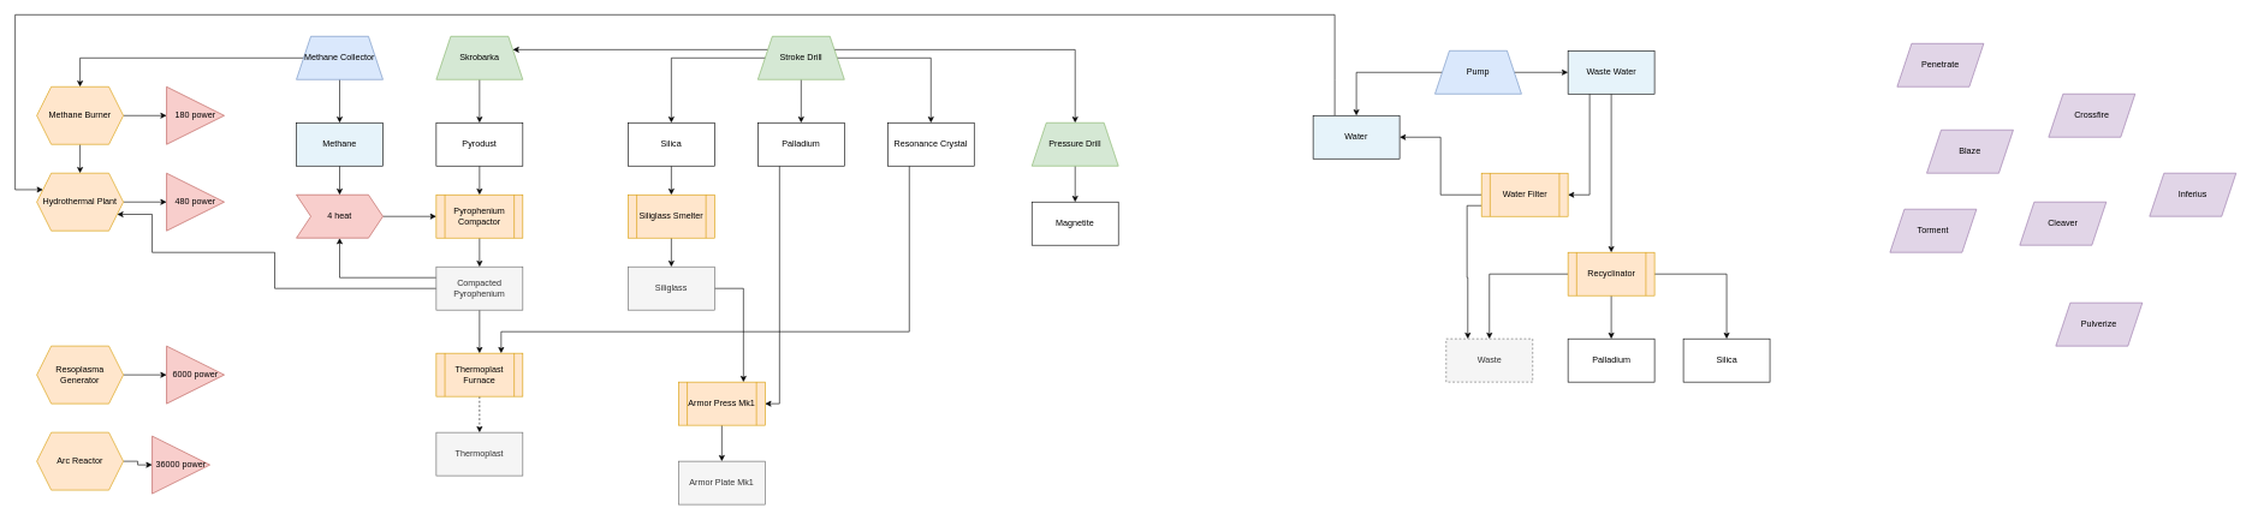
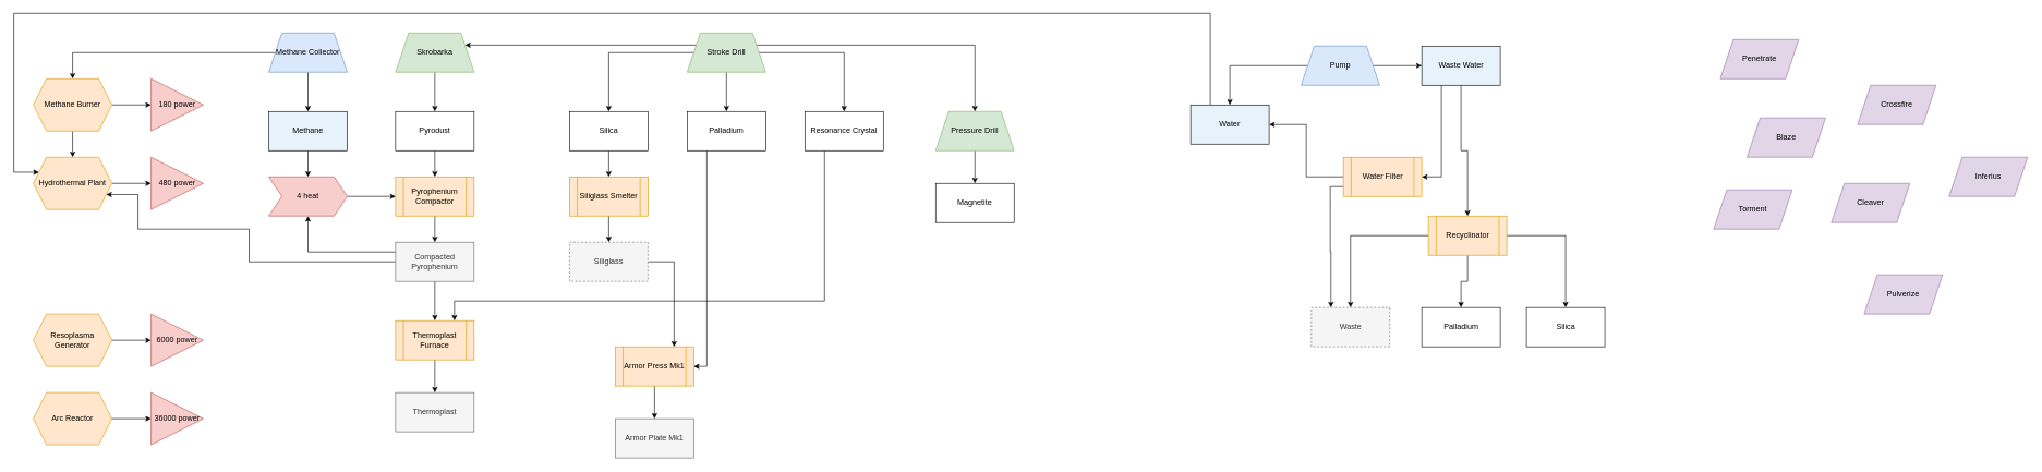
- <mxCell id="38" value="Recyclinator" style="shape=process;whiteSpace=wrap;html=1;backgroundOutline=1;fillColor=#ffe6cc;strokeColor=#d79b00;" parent="1" vertex="1"><mxGeometry x="2173.5" y="350" width="120" height="60" as="geometry" /></mxCell>
+ <mxCell id="38" value="Recyclinator" style="shape=process;whiteSpace=wrap;html=1;backgroundOutline=1;fillColor=#ffe6cc;strokeColor=#d79b00;" parent="1" vertex="1"><mxGeometry x="2183.5" y="330" width="120" height="60" as="geometry" /></mxCell>
- <mxCell id="46" value="Siliglass" style="rounded=0;whiteSpace=wrap;html=1;fillColor=#f5f5f5;strokeColor=#666666;fontColor=#333333;" parent="1" vertex="1"><mxGeometry x="870" y="370" width="120" height="60" as="geometry" /></mxCell>
+ <mxCell id="46" value="Siliglass" style="rounded=0;whiteSpace=wrap;html=1;fillColor=#f5f5f5;strokeColor=#666666;fontColor=#333333;dashed=1;" parent="1" vertex="1"><mxGeometry x="870" y="370" width="120" height="60" as="geometry" /></mxCell>
- <mxCell id="72" value="" style="edgeStyle=orthogonalEdgeStyle;rounded=0;orthogonalLoop=1;jettySize=auto;html=1;dashed=1;" parent="1" source="73" target="74" edge="1"><mxGeometry relative="1" as="geometry" /></mxCell>
+ <mxCell id="72" value="" style="edgeStyle=orthogonalEdgeStyle;rounded=0;orthogonalLoop=1;jettySize=auto;html=1;" parent="1" source="73" target="74" edge="1"><mxGeometry relative="1" as="geometry" /></mxCell>
- <mxCell id="68" value="36000 power" style="triangle;whiteSpace=wrap;html=1;fillColor=#f8cecc;strokeColor=#b85450;" parent="1" vertex="1"><mxGeometry x="210" y="605" width="80" height="80" as="geometry" /></mxCell>
+ <mxCell id="68" value="36000 power" style="triangle;whiteSpace=wrap;html=1;fillColor=#f8cecc;strokeColor=#b85450;" parent="1" vertex="1"><mxGeometry x="230" y="600" width="80" height="80" as="geometry" /></mxCell>
